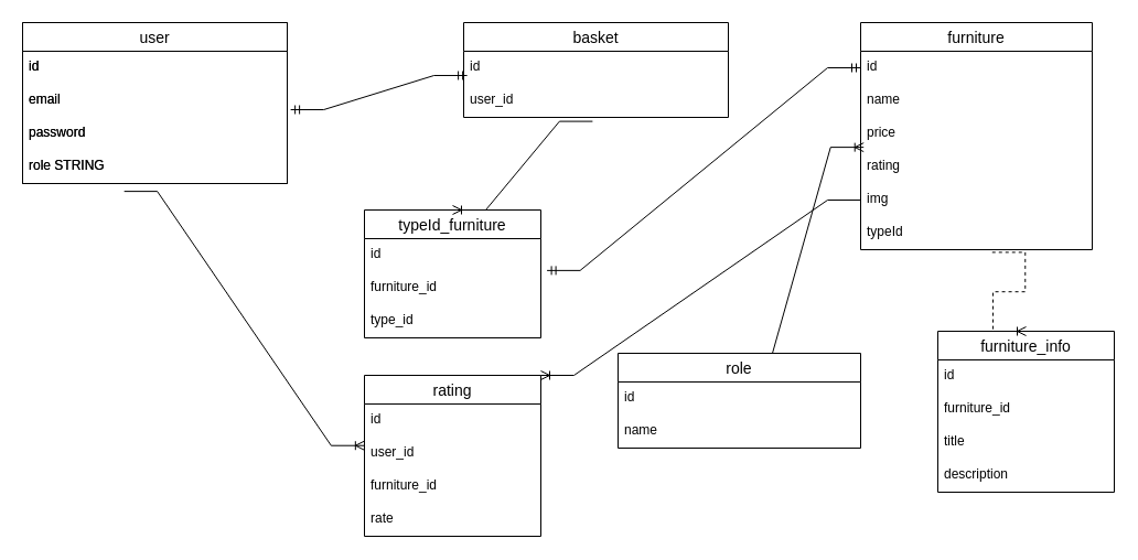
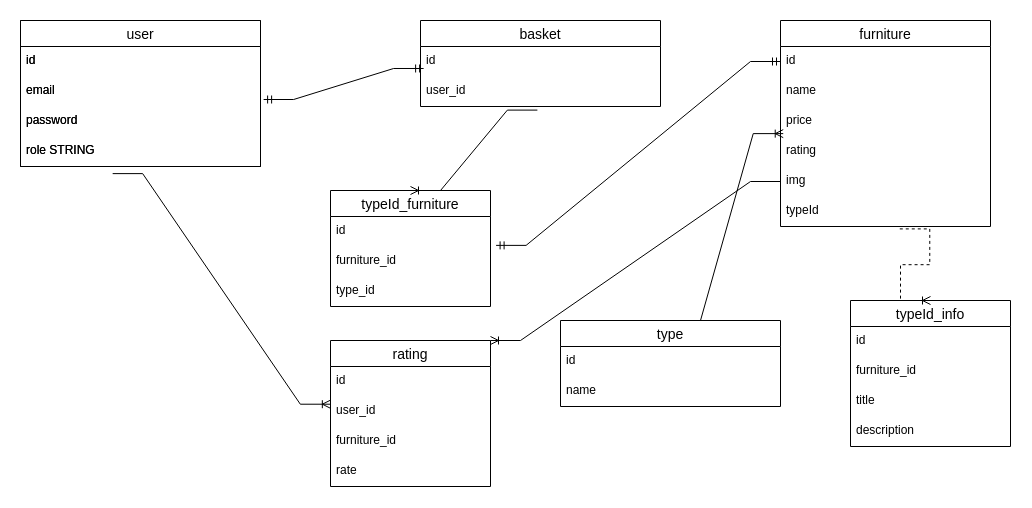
- <mxCell id="27" value="furniture_info" style="swimlane;fontStyle=0;childLayout=stackLayout;horizontal=1;startSize=26;horizontalStack=0;resizeParent=1;resizeParentMax=0;resizeLast=0;collapsible=1;marginBottom=0;align=center;fontSize=14;" vertex="1" parent="1"><mxGeometry x="850" y="300" width="160" height="146" as="geometry" /></mxCell>
+ <mxCell id="27" value="typeId_info" style="swimlane;fontStyle=0;childLayout=stackLayout;horizontal=1;startSize=26;horizontalStack=0;resizeParent=1;resizeParentMax=0;resizeLast=0;collapsible=1;marginBottom=0;align=center;fontSize=14;" vertex="1" parent="1"><mxGeometry x="850" y="300" width="160" height="146" as="geometry" /></mxCell>
- <mxCell id="23" value="role" style="swimlane;fontStyle=0;childLayout=stackLayout;horizontal=1;startSize=26;horizontalStack=0;resizeParent=1;resizeParentMax=0;resizeLast=0;collapsible=1;marginBottom=0;align=center;fontSize=14;" vertex="1" parent="1"><mxGeometry x="560" y="320" width="220" height="86" as="geometry" /></mxCell>
+ <mxCell id="23" value="type" style="swimlane;fontStyle=0;childLayout=stackLayout;horizontal=1;startSize=26;horizontalStack=0;resizeParent=1;resizeParentMax=0;resizeLast=0;collapsible=1;marginBottom=0;align=center;fontSize=14;" vertex="1" parent="1"><mxGeometry x="560" y="320" width="220" height="86" as="geometry" /></mxCell>
